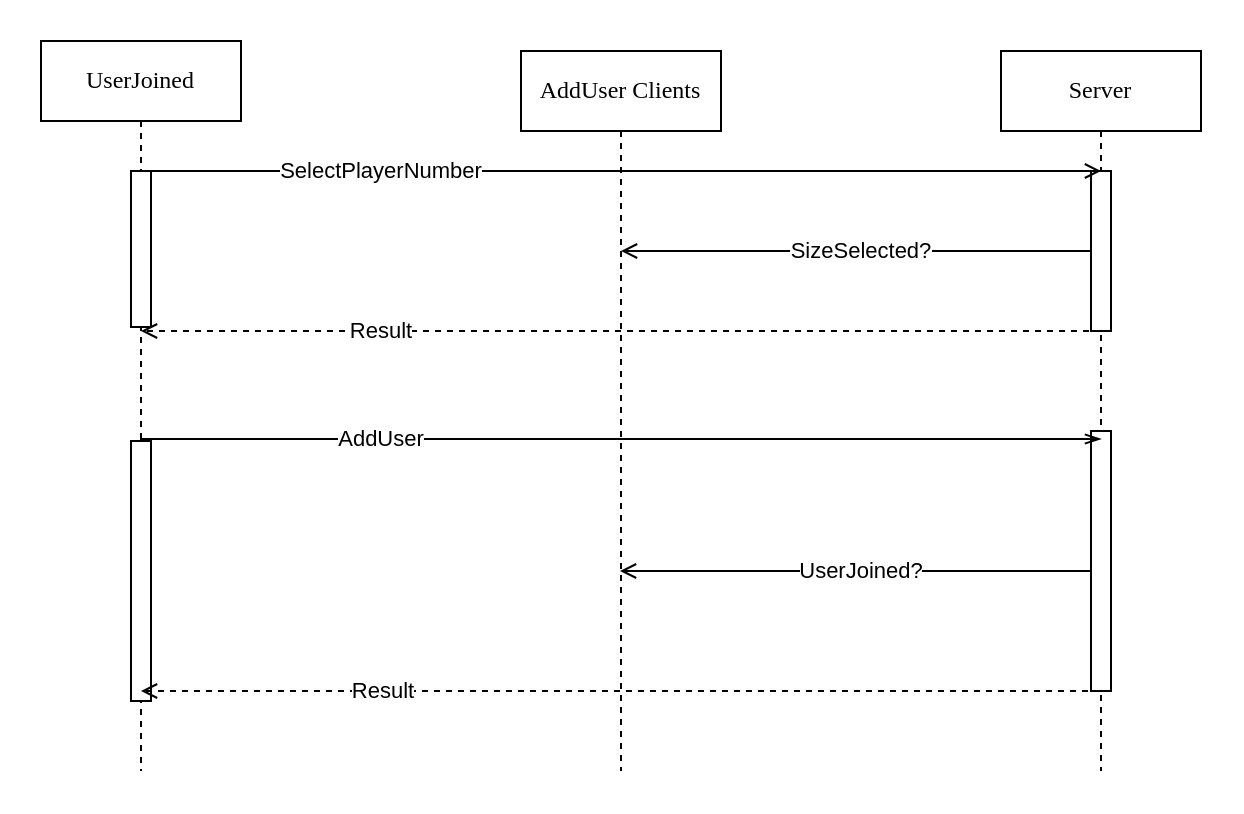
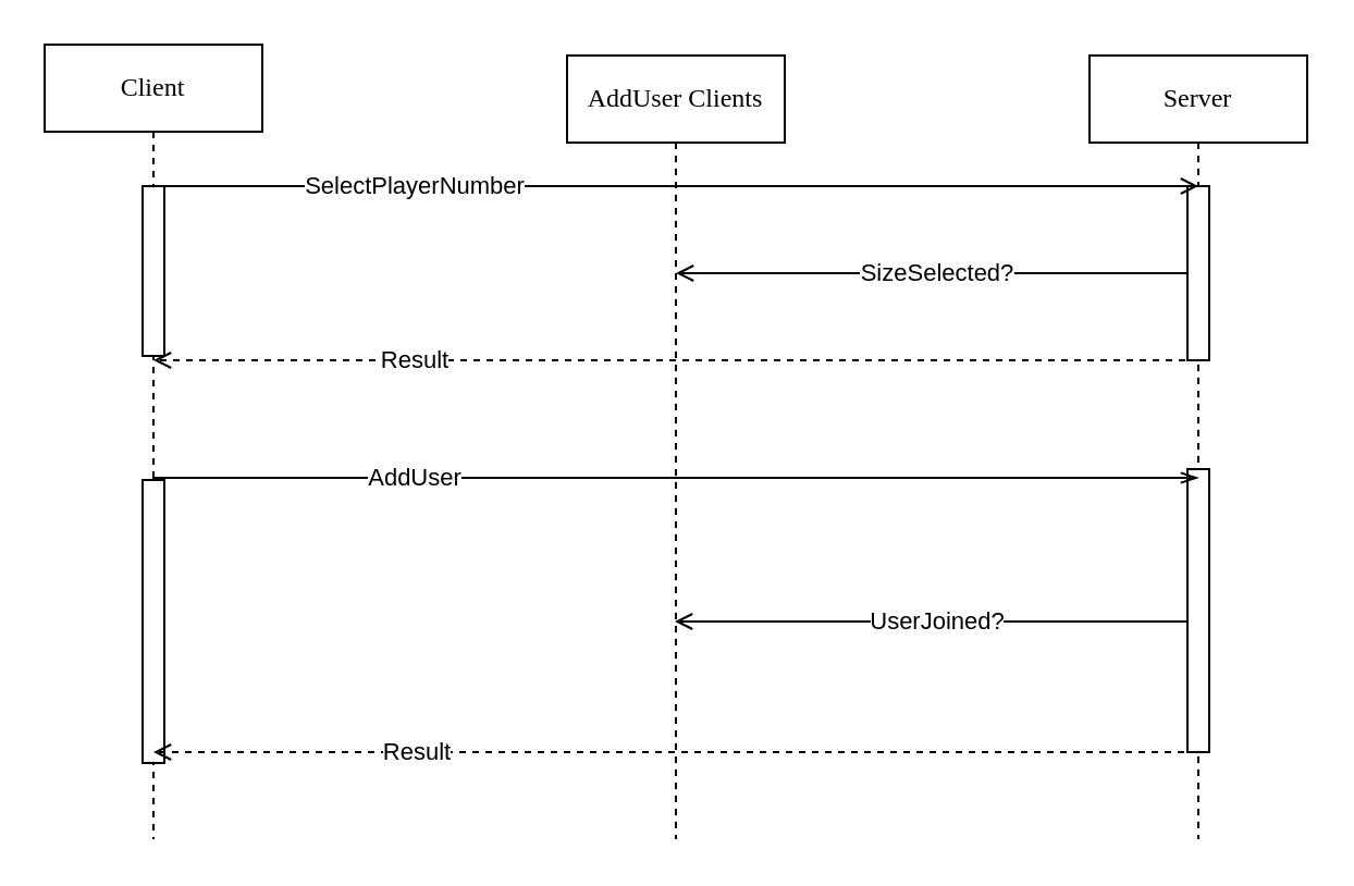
- <mxCell id="7" value="UserJoined" style="shape=umlLifeline;perimeter=lifelinePerimeter;whiteSpace=wrap;html=1;container=1;collapsible=0;recursiveResize=0;outlineConnect=0;rounded=0;shadow=0;comic=0;labelBackgroundColor=none;strokeWidth=1;fontFamily=Verdana;fontSize=12;align=center;" parent="1" vertex="1"><mxGeometry x="20" y="20" width="100" height="365" as="geometry" /></mxCell>
+ <mxCell id="7" value="Client" style="shape=umlLifeline;perimeter=lifelinePerimeter;whiteSpace=wrap;html=1;container=1;collapsible=0;recursiveResize=0;outlineConnect=0;rounded=0;shadow=0;comic=0;labelBackgroundColor=none;strokeWidth=1;fontFamily=Verdana;fontSize=12;align=center;" parent="1" vertex="1"><mxGeometry x="20" y="20" width="100" height="365" as="geometry" /></mxCell>
